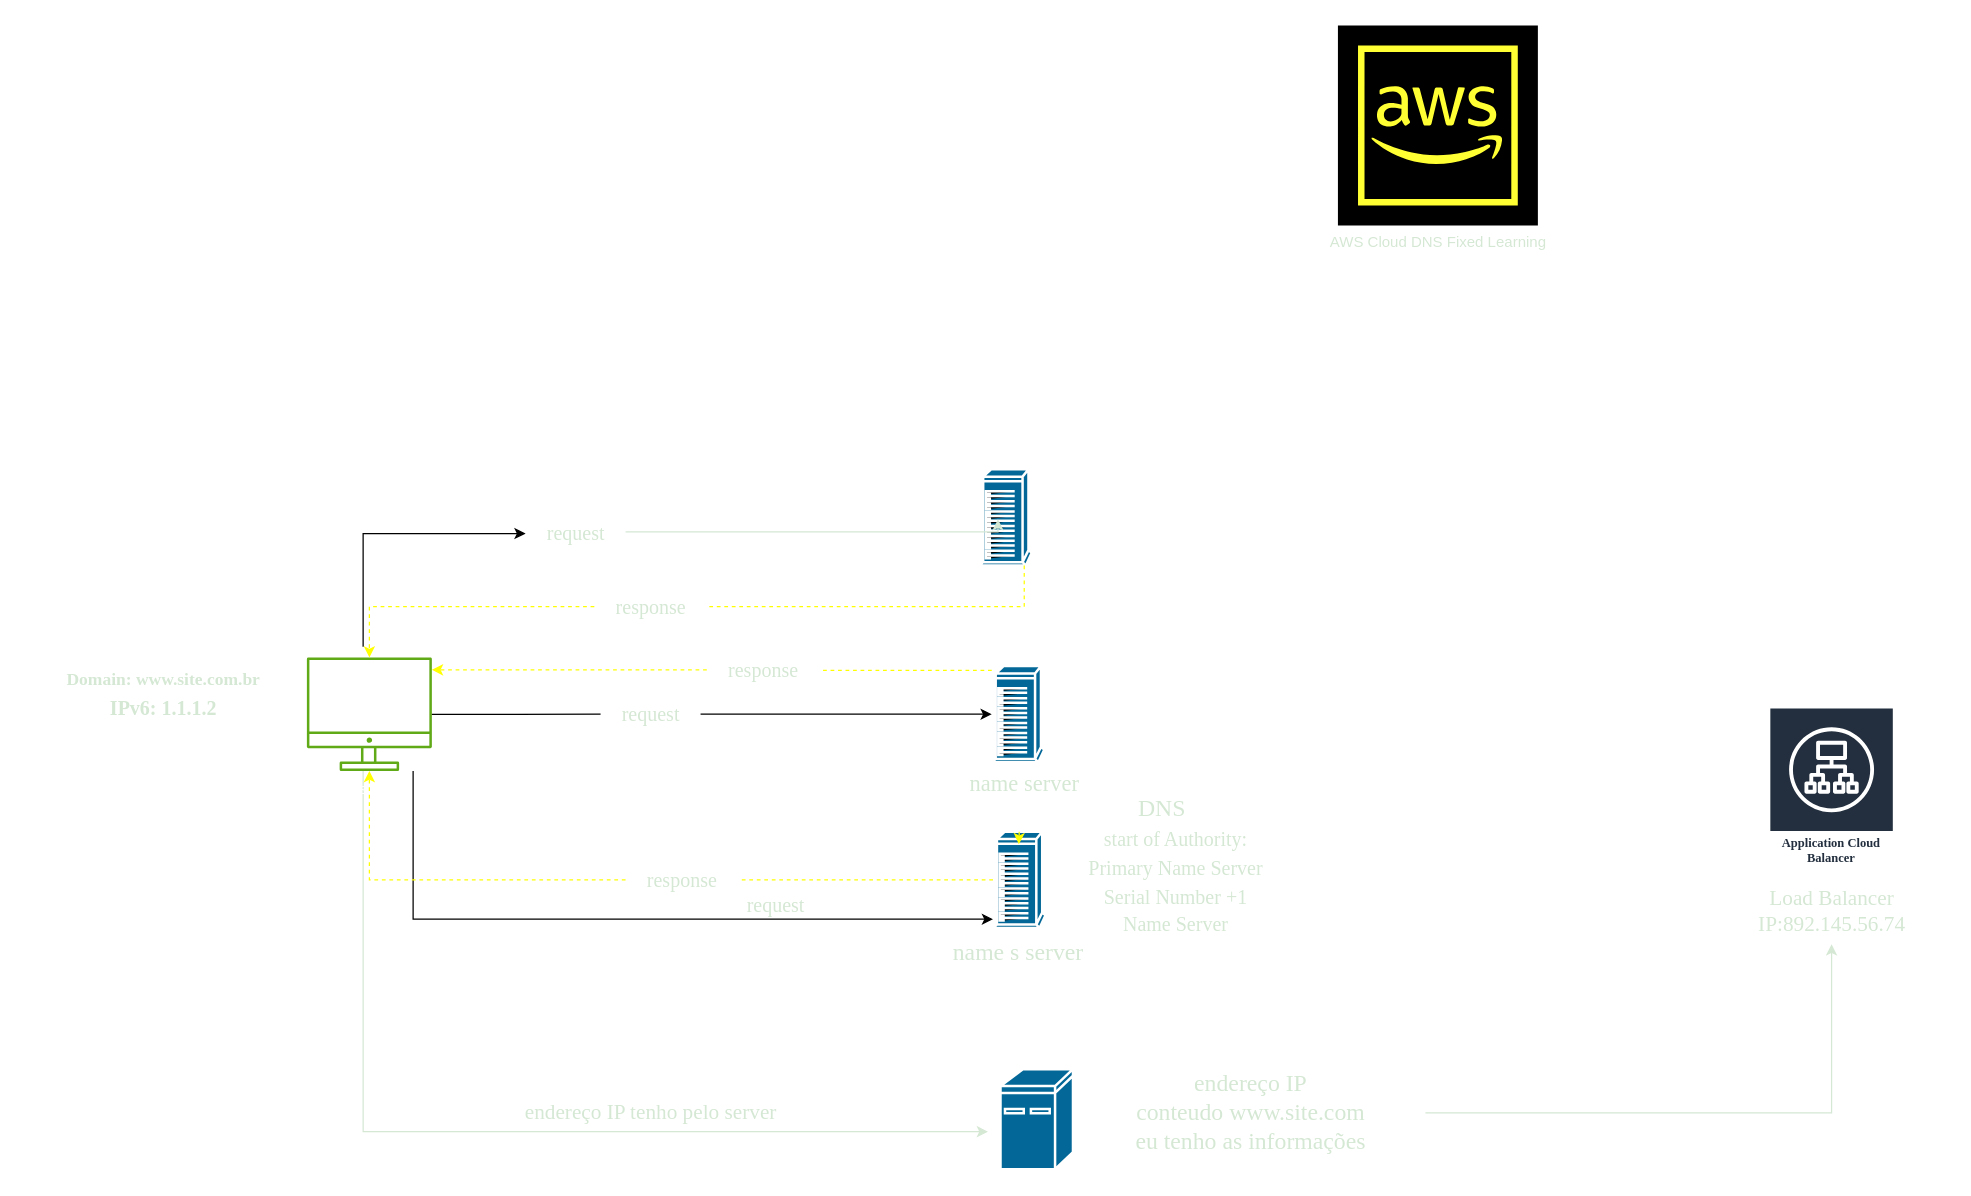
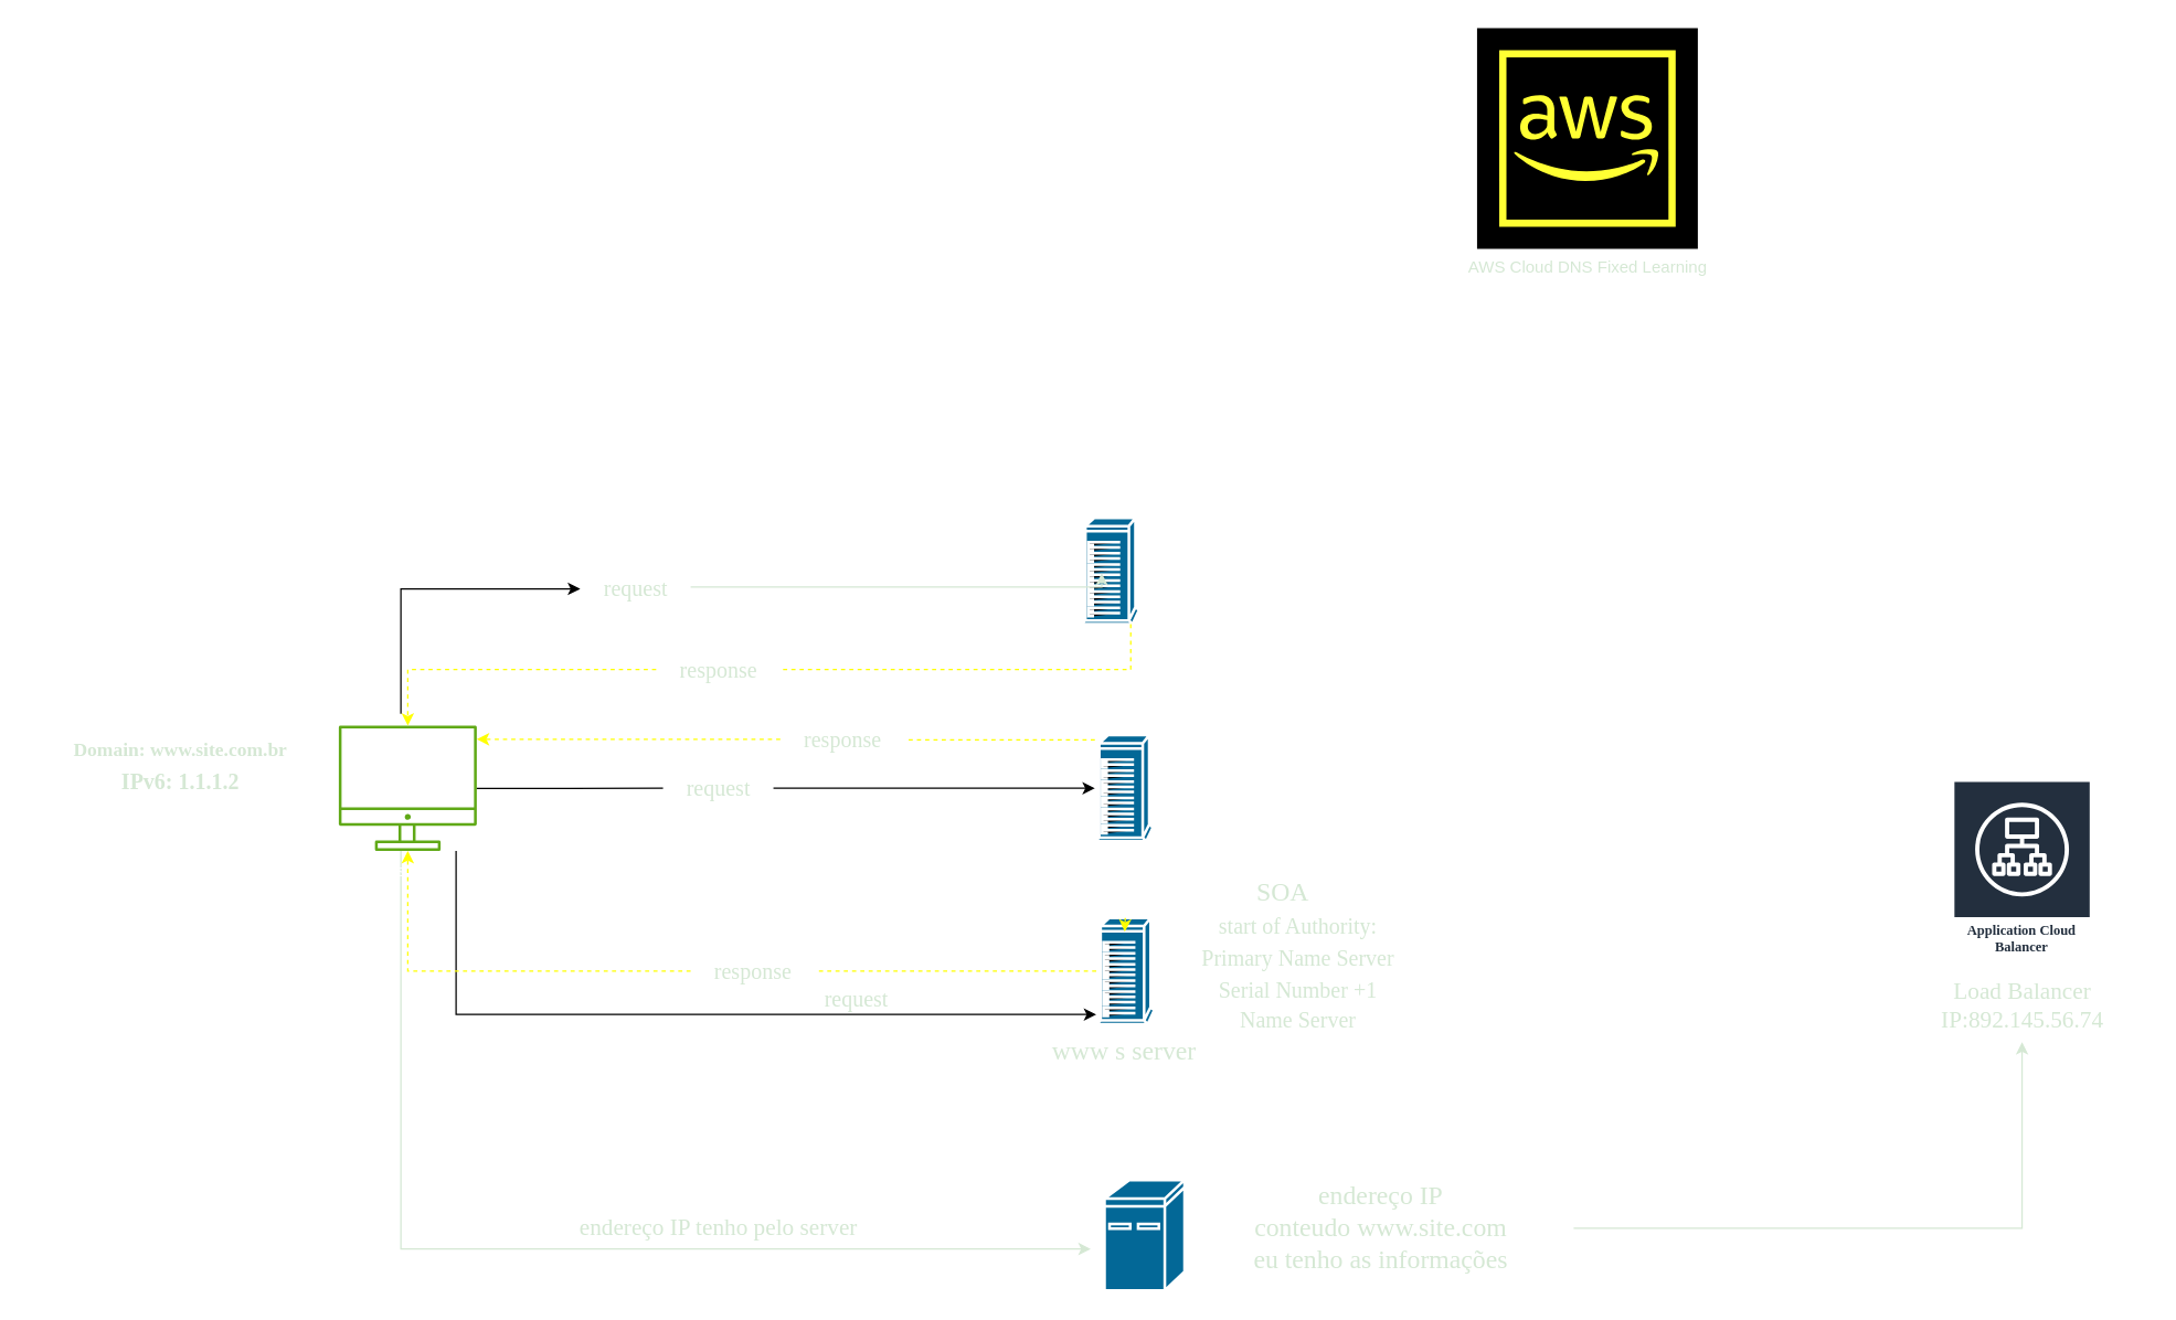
- <mxCell id="16" value="name server" style="text;html=1;align=center;verticalAlign=middle;resizable=0;points=[];autosize=1;strokeColor=none;fillColor=none;fontSize=18;fontFamily=Lucida Console;fontColor=#D5E8D4;" vertex="1" parent="1"><mxGeometry x="754" y="611.5" width="130" height="30" as="geometry" /></mxCell>
- <mxCell id="38" value="DNS" style="text;html=1;align=center;verticalAlign=middle;resizable=0;points=[];autosize=1;strokeColor=none;fillColor=none;fontSize=19;fontFamily=Lucida Console;fontColor=#D5E8D4;" vertex="1" parent="1"><mxGeometry x="904" y="631.5" width="50" height="30" as="geometry" /></mxCell>
+ <mxCell id="38" value="SOA" style="text;html=1;align=center;verticalAlign=middle;resizable=0;points=[];autosize=1;strokeColor=none;fillColor=none;fontSize=19;fontFamily=Lucida Console;fontColor=#D5E8D4;" vertex="1" parent="1"><mxGeometry x="904" y="631.5" width="50" height="30" as="geometry" /></mxCell>
- <mxCell id="17" value="name s server" style="text;html=1;align=center;verticalAlign=middle;resizable=0;points=[];autosize=1;strokeColor=none;fillColor=none;fontSize=19;fontFamily=Lucida Console;fontColor=#D5E8D4;" vertex="1" parent="1"><mxGeometry x="734" y="747" width="160" height="30" as="geometry" /></mxCell>
+ <mxCell id="17" value="www s server" style="text;html=1;align=center;verticalAlign=middle;resizable=0;points=[];autosize=1;strokeColor=none;fillColor=none;fontSize=19;fontFamily=Lucida Console;fontColor=#D5E8D4;" vertex="1" parent="1"><mxGeometry x="734" y="747" width="160" height="30" as="geometry" /></mxCell>
